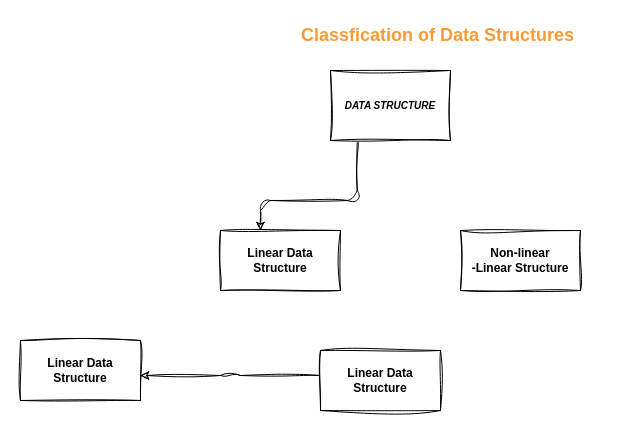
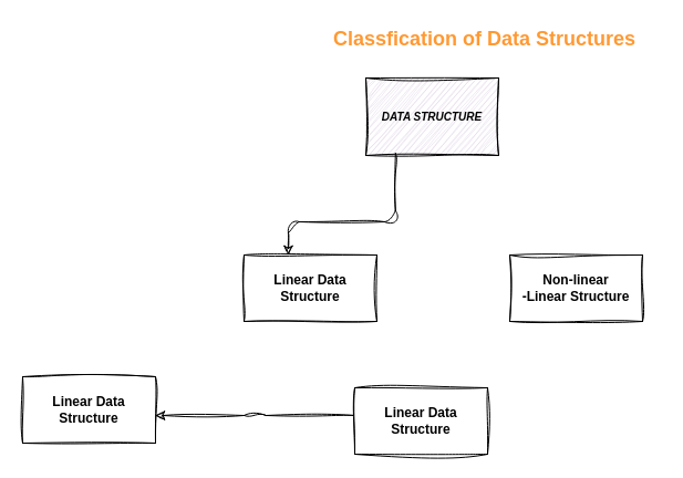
- <mxCell id="3" value="&lt;font style=&quot;font-size: 10px;&quot;&gt;&lt;i&gt;&lt;b&gt;DATA STRUCTURE&lt;/b&gt;&lt;/i&gt;&lt;/font&gt;" style="whiteSpace=wrap;html=1;sketch=1;curveFitting=1;jiggle=2;" vertex="1" parent="1"><mxGeometry x="330" y="70" width="120" height="70" as="geometry" /></mxCell>
+ <mxCell id="3" value="&lt;font style=&quot;font-size: 10px;&quot;&gt;&lt;i&gt;&lt;b&gt;DATA STRUCTURE&lt;/b&gt;&lt;/i&gt;&lt;/font&gt;" style="whiteSpace=wrap;html=1;sketch=1;curveFitting=1;jiggle=2;fillColor=#e1d5e7;" vertex="1" parent="1"><mxGeometry x="330" y="70" width="120" height="70" as="geometry" /></mxCell>
